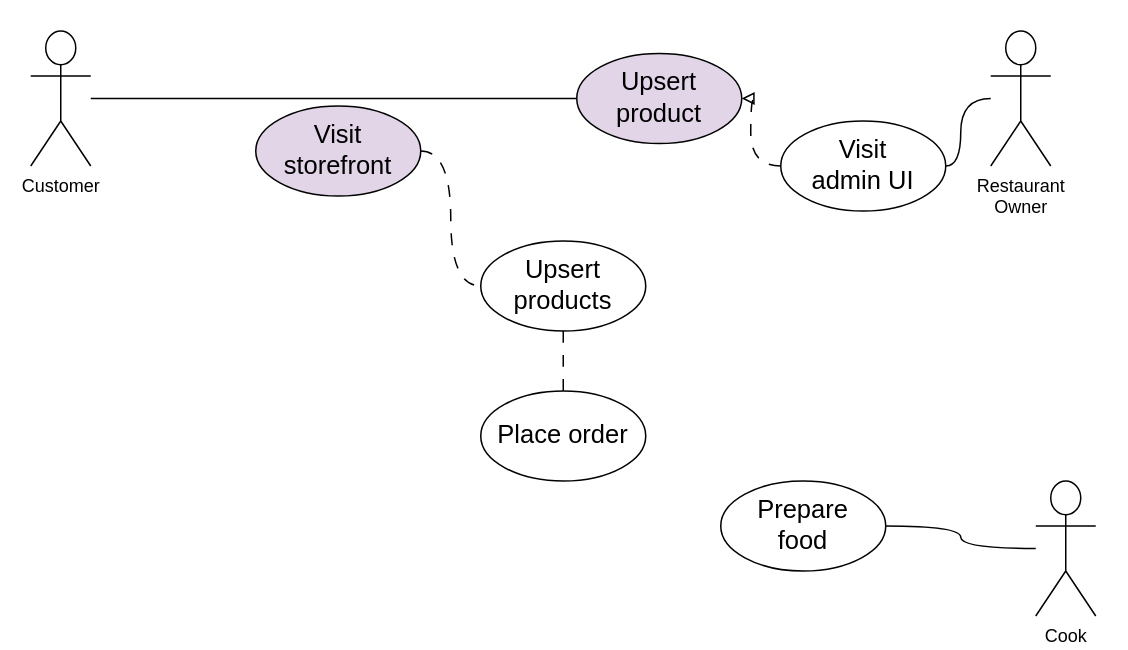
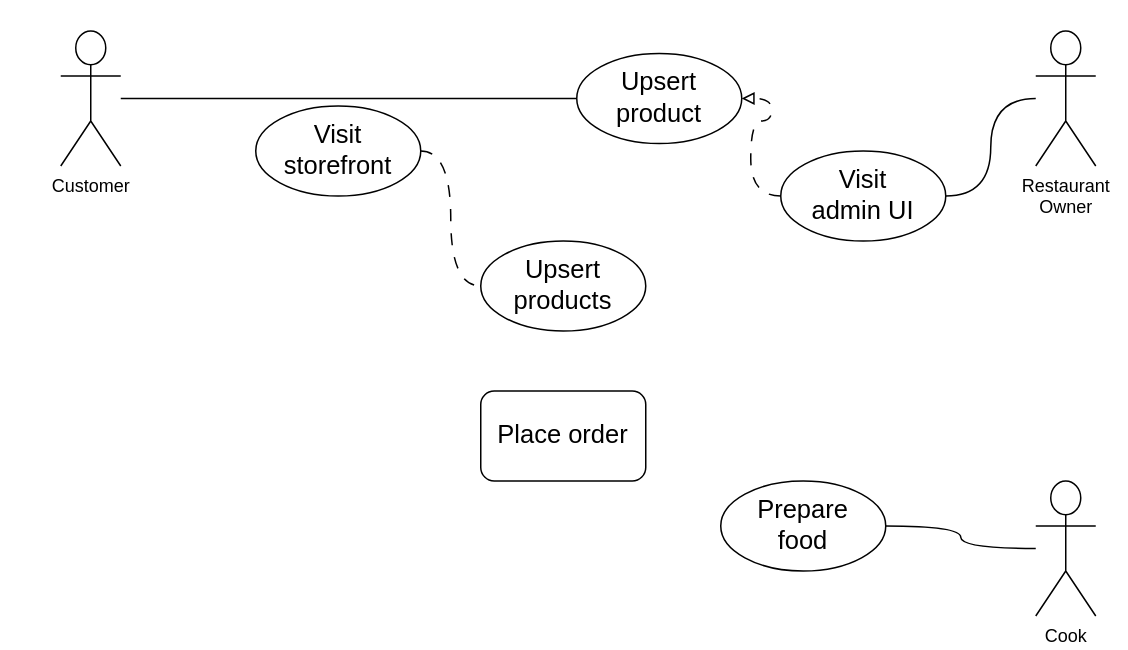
- <mxCell id="3" value="Customer" style="shape=umlActor;verticalLabelPosition=bottom;verticalAlign=top;html=1;outlineConnect=0;" vertex="1" parent="1"><mxGeometry x="20" y="20" width="40" height="90" as="geometry" /></mxCell>
+ <mxCell id="3" value="Customer" style="shape=umlActor;verticalLabelPosition=bottom;verticalAlign=top;html=1;outlineConnect=0;" vertex="1" parent="1"><mxGeometry x="40" y="20" width="40" height="90" as="geometry" /></mxCell>
- <mxCell id="15" value="Upsert&lt;br&gt;product" style="ellipse;whiteSpace=wrap;html=1;verticalAlign=middle;fontSize=17;fillColor=#e1d5e7;" vertex="1" parent="1"><mxGeometry x="384" y="35" width="110" height="60" as="geometry" /></mxCell>
+ <mxCell id="15" value="Upsert&lt;br&gt;product" style="ellipse;whiteSpace=wrap;html=1;verticalAlign=middle;fontSize=17;" vertex="1" parent="1"><mxGeometry x="384" y="35" width="110" height="60" as="geometry" /></mxCell>
- <mxCell id="5" value="Restaurant&lt;br&gt;Owner" style="shape=umlActor;verticalLabelPosition=bottom;verticalAlign=top;html=1;outlineConnect=0;" vertex="1" parent="1"><mxGeometry x="660" y="20" width="40" height="90" as="geometry" /></mxCell>
+ <mxCell id="5" value="Restaurant&lt;br&gt;Owner" style="shape=umlActor;verticalLabelPosition=bottom;verticalAlign=top;html=1;outlineConnect=0;" vertex="1" parent="1"><mxGeometry x="690" y="20" width="40" height="90" as="geometry" /></mxCell>
- <mxCell id="9" value="Visit&lt;br&gt;storefront" style="ellipse;whiteSpace=wrap;html=1;verticalAlign=middle;fontSize=17;fillColor=#e1d5e7;" vertex="1" parent="1"><mxGeometry x="170" y="70" width="110" height="60" as="geometry" /></mxCell>
+ <mxCell id="9" value="Visit&lt;br&gt;storefront" style="ellipse;whiteSpace=wrap;html=1;verticalAlign=middle;fontSize=17;" vertex="1" parent="1"><mxGeometry x="170" y="70" width="110" height="60" as="geometry" /></mxCell>
- <mxCell id="11" value="Visit&lt;br&gt;admin UI" style="ellipse;whiteSpace=wrap;html=1;verticalAlign=middle;fontSize=17;" vertex="1" parent="1"><mxGeometry x="520" y="80" width="110" height="60" as="geometry" /></mxCell>
+ <mxCell id="11" value="Visit&lt;br&gt;admin UI" style="ellipse;whiteSpace=wrap;html=1;verticalAlign=middle;fontSize=17;" vertex="1" parent="1"><mxGeometry x="520" y="100" width="110" height="60" as="geometry" /></mxCell>
- <mxCell id="13" style="edgeStyle=orthogonalEdgeStyle;curved=1;rounded=0;orthogonalLoop=1;jettySize=auto;html=1;exitX=0.5;exitY=1;exitDx=0;exitDy=0;entryX=0.5;entryY=0;entryDx=0;entryDy=0;dashed=1;dashPattern=8 8;fontSize=17;endArrow=none;endFill=0;" edge="1" parent="1" source="14" target="12"><mxGeometry relative="1" as="geometry" /></mxCell>
- <mxCell id="12" value="Place order" style="ellipse;whiteSpace=wrap;html=1;verticalAlign=middle;fontSize=17;" vertex="1" parent="1"><mxGeometry x="320" y="260" width="110" height="60" as="geometry" /></mxCell>
+ <mxCell id="12" value="Place order" style="whiteSpace=wrap;html=1;verticalAlign=middle;fontSize=17;rounded=1;" vertex="1" parent="1"><mxGeometry x="320" y="260" width="110" height="60" as="geometry" /></mxCell>
